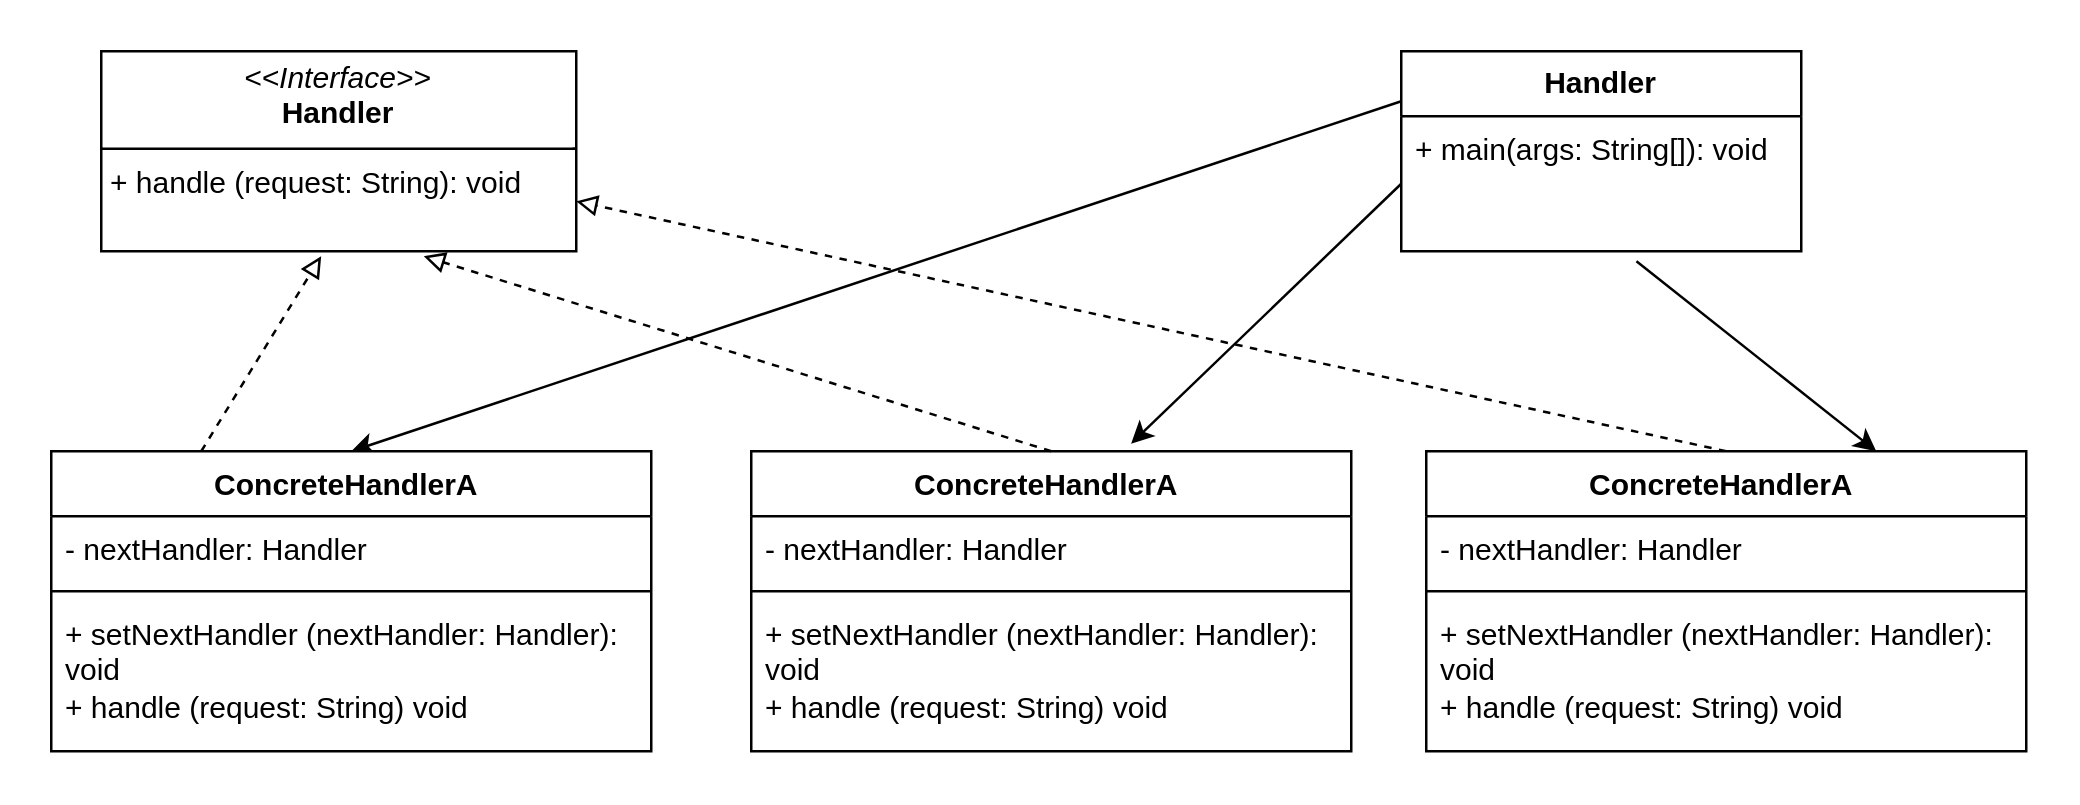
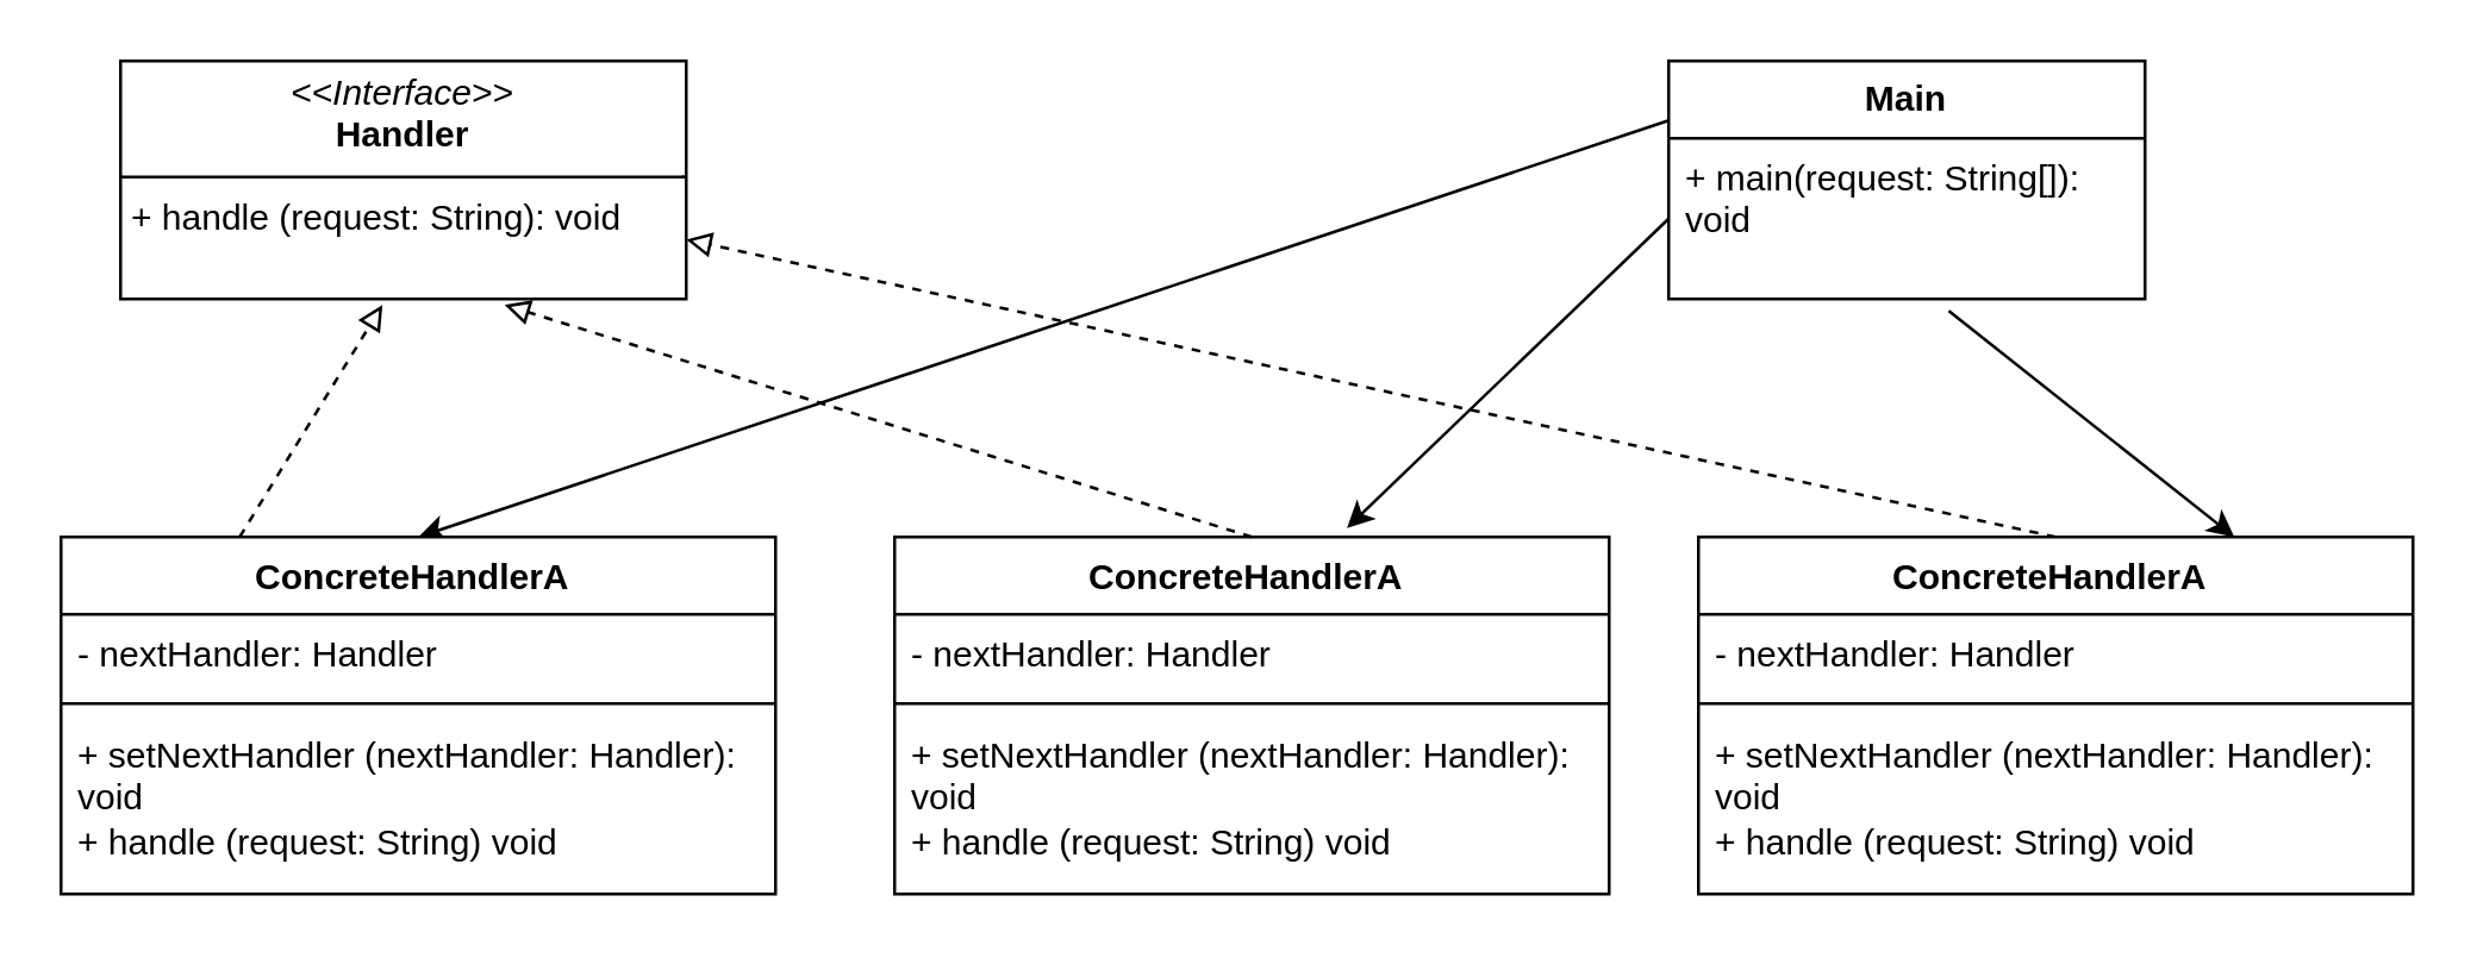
- <mxCell id="4" value="&lt;b&gt;Handler&lt;/b&gt;" style="swimlane;fontStyle=0;childLayout=stackLayout;horizontal=1;startSize=26;fillColor=none;horizontalStack=0;resizeParent=1;resizeParentMax=0;resizeLast=0;collapsible=1;marginBottom=0;whiteSpace=wrap;html=1;" vertex="1" parent="1"><mxGeometry x="560" y="20" width="160" height="80" as="geometry" /></mxCell>
+ <mxCell id="4" value="&lt;b&gt;Main&lt;/b&gt;" style="swimlane;fontStyle=0;childLayout=stackLayout;horizontal=1;startSize=26;fillColor=none;horizontalStack=0;resizeParent=1;resizeParentMax=0;resizeLast=0;collapsible=1;marginBottom=0;whiteSpace=wrap;html=1;" vertex="1" parent="1"><mxGeometry x="560" y="20" width="160" height="80" as="geometry" /></mxCell>
- <mxCell id="5" value="+ main(args: String[]): void" style="text;strokeColor=none;fillColor=none;align=left;verticalAlign=top;spacingLeft=4;spacingRight=4;overflow=hidden;rotatable=0;points=[[0,0.5],[1,0.5]];portConstraint=eastwest;whiteSpace=wrap;html=1;" vertex="1" parent="4"><mxGeometry y="26" width="160" height="54" as="geometry" /></mxCell>
+ <mxCell id="5" value="+ main(request: String[]): void" style="text;strokeColor=none;fillColor=none;align=left;verticalAlign=top;spacingLeft=4;spacingRight=4;overflow=hidden;rotatable=0;points=[[0,0.5],[1,0.5]];portConstraint=eastwest;whiteSpace=wrap;html=1;" vertex="1" parent="4"><mxGeometry y="26" width="160" height="54" as="geometry" /></mxCell>
